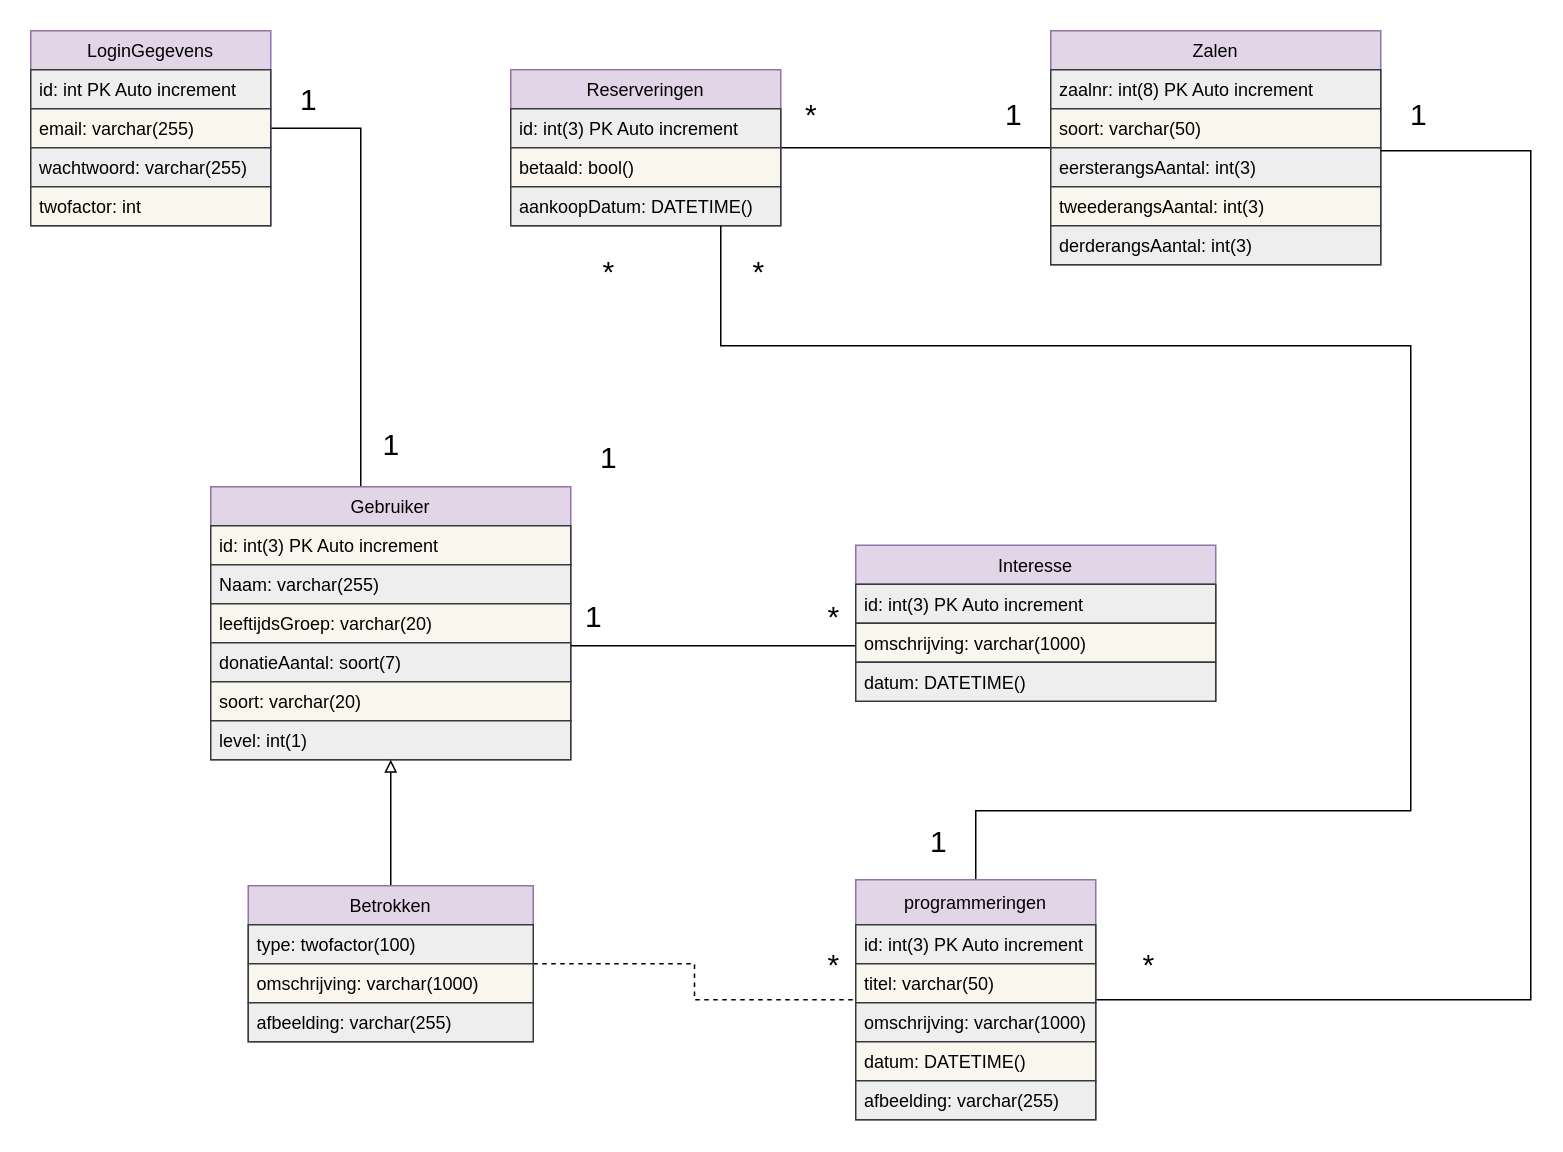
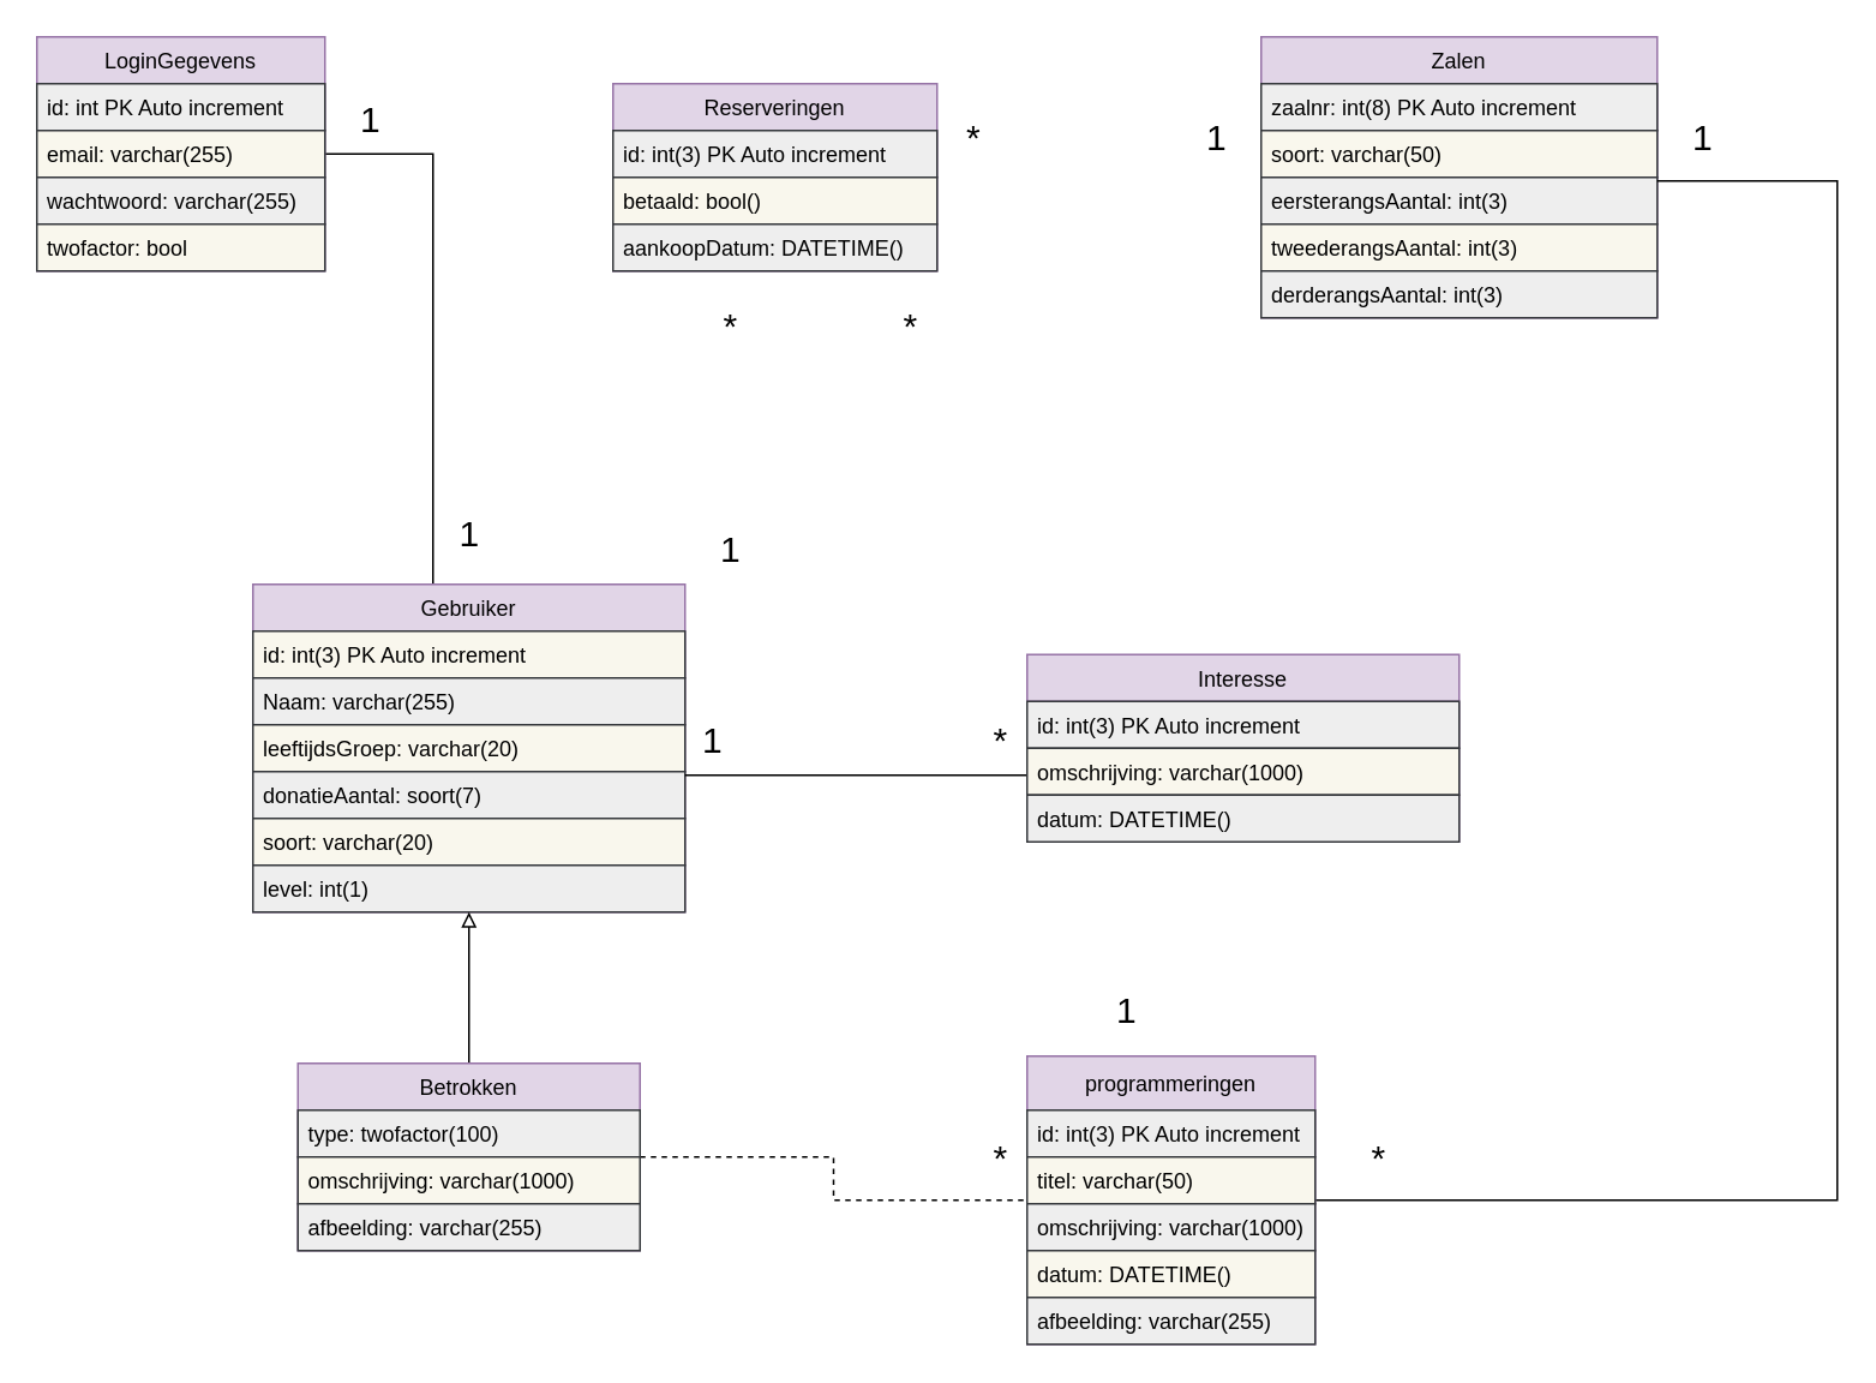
- <mxCell id="20" style="edgeStyle=orthogonalEdgeStyle;rounded=0;orthogonalLoop=1;jettySize=auto;html=1;endArrow=none;endFill=0;" edge="1" parent="1" source="21" target="27"><mxGeometry relative="1" as="geometry" /></mxCell>
- <mxCell id="14" value="twofactor: int" style="text;strokeColor=#36393d;fillColor=#f9f7ed;align=left;verticalAlign=top;spacingLeft=4;spacingRight=4;overflow=hidden;rotatable=0;points=[[0,0.5],[1,0.5]];portConstraint=eastwest;" vertex="1" parent="10"><mxGeometry y="104" width="160" height="26" as="geometry" /></mxCell>
+ <mxCell id="14" value="twofactor: bool" style="text;strokeColor=#36393d;fillColor=#f9f7ed;align=left;verticalAlign=top;spacingLeft=4;spacingRight=4;overflow=hidden;rotatable=0;points=[[0,0.5],[1,0.5]];portConstraint=eastwest;" vertex="1" parent="10"><mxGeometry y="104" width="160" height="26" as="geometry" /></mxCell>
- <mxCell id="34" style="edgeStyle=orthogonalEdgeStyle;rounded=0;orthogonalLoop=1;jettySize=auto;html=1;fontSize=20;endArrow=none;endFill=0;" edge="1" parent="1" source="35" target="21"><mxGeometry relative="1" as="geometry"><Array as="points"><mxPoint x="650" y="540" /><mxPoint x="940" y="540" /><mxPoint x="940" y="230" /><mxPoint x="480" y="230" /></Array></mxGeometry></mxCell>
